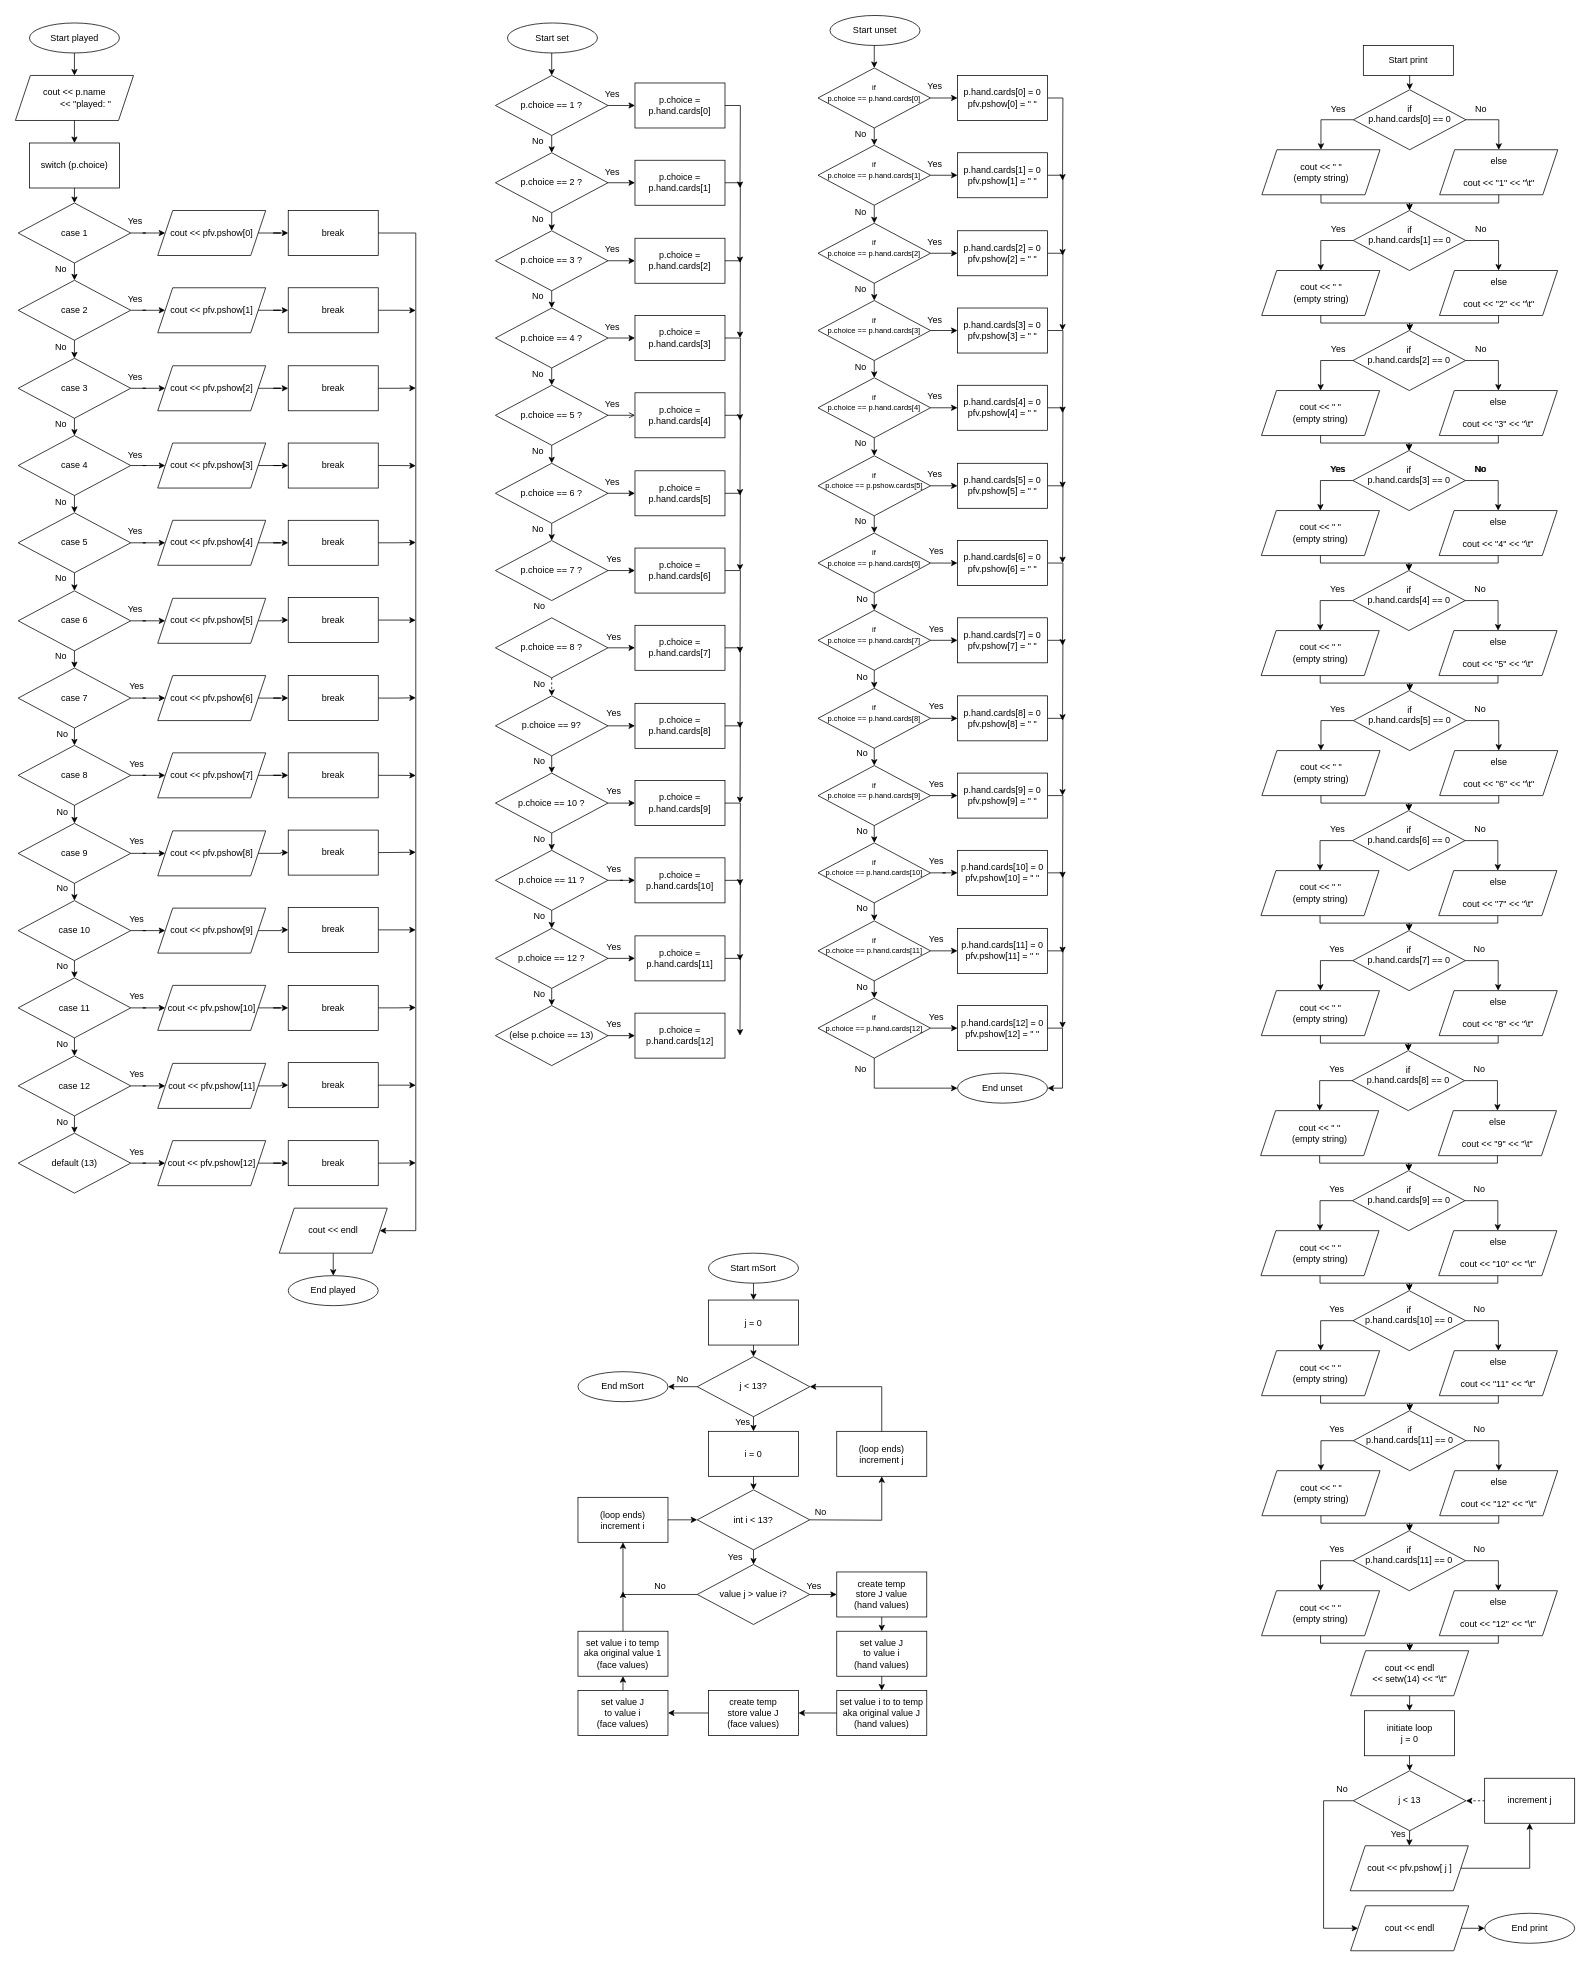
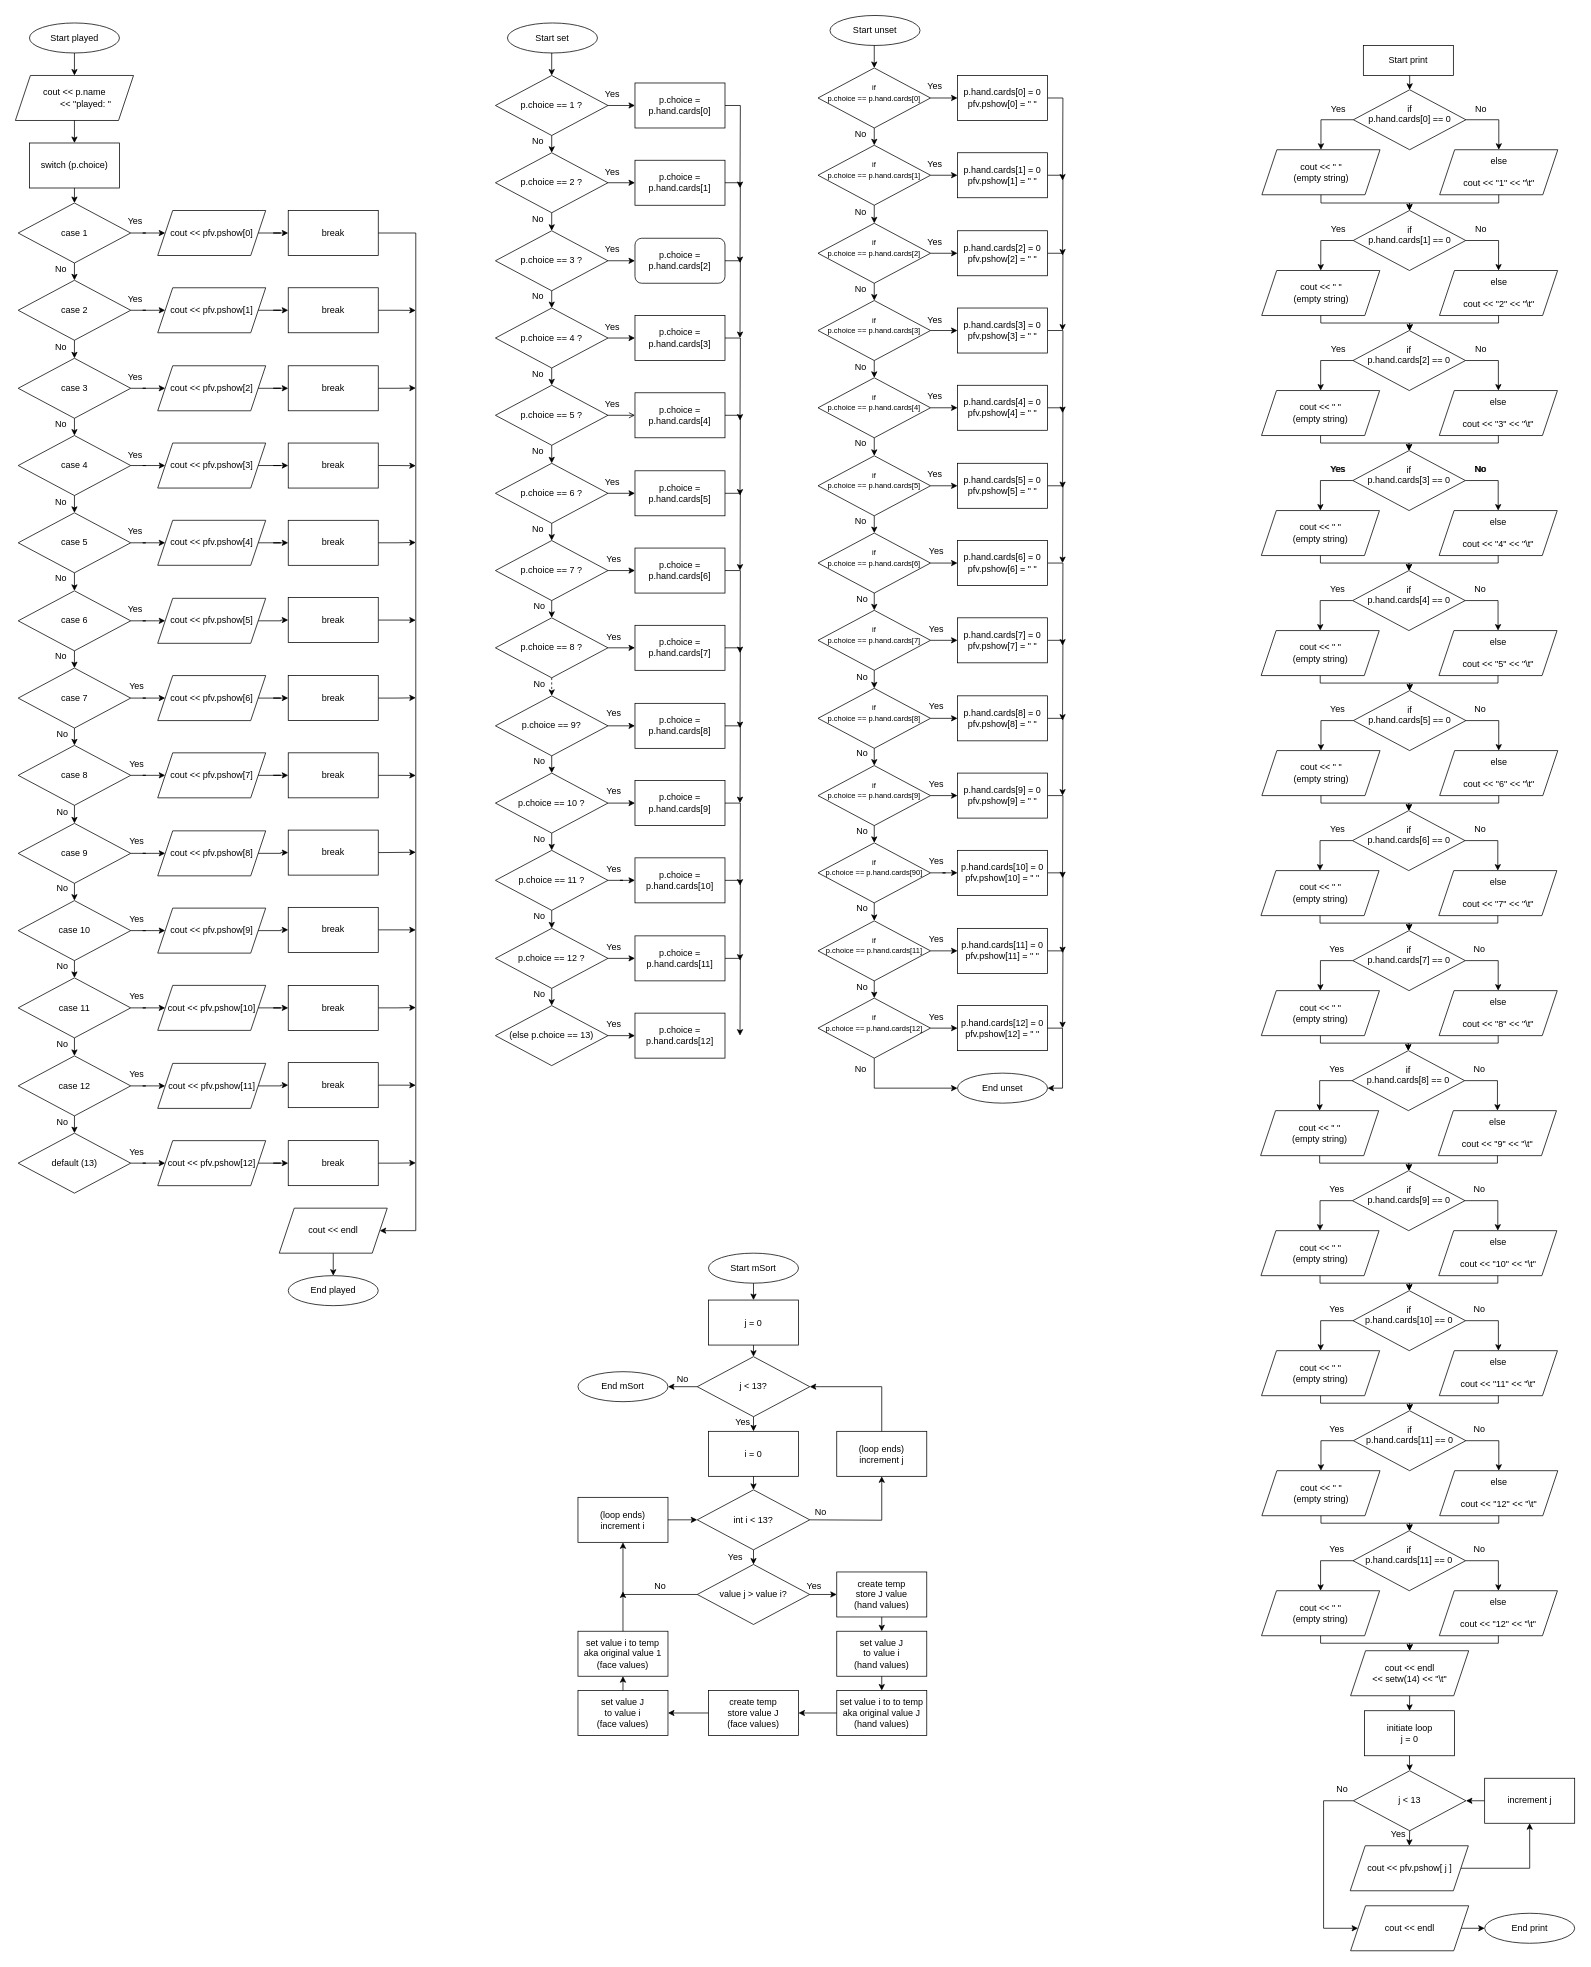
- <mxCell id="287" value="p.choice = p.hand.cards[2]" style="rounded=0;whiteSpace=wrap;html=1;" vertex="1" parent="274"><mxGeometry x="186" y="287" width="120" height="60" as="geometry" /></mxCell>
+ <mxCell id="287" value="p.choice = p.hand.cards[2]" style="whiteSpace=wrap;html=1;rounded=1;" vertex="1" parent="274"><mxGeometry x="186" y="287" width="120" height="60" as="geometry" /></mxCell>
- <mxCell id="204" value="&lt;font style=&quot;font-size: 10px;&quot;&gt;if &lt;br&gt;p.choice == p.pshow.cards[5]&lt;br&gt;&amp;nbsp;&lt;br&gt;&lt;/font&gt;" style="rhombus;whiteSpace=wrap;html=1;" vertex="1" parent="179"><mxGeometry y="587" width="150" height="80" as="geometry" /></mxCell>
+ <mxCell id="204" value="&lt;font style=&quot;font-size: 10px;&quot;&gt;if &lt;br&gt;p.choice == p.hand.cards[5]&lt;br&gt;&amp;nbsp;&lt;br&gt;&lt;/font&gt;" style="rhombus;whiteSpace=wrap;html=1;" vertex="1" parent="179"><mxGeometry y="587" width="150" height="80" as="geometry" /></mxCell>
+ <mxCell id="310" style="edgeStyle=orthogonalEdgeStyle;rounded=0;orthogonalLoop=1;jettySize=auto;html=1;exitX=0.5;exitY=1;exitDx=0;exitDy=0;entryX=0.5;entryY=0;entryDx=0;entryDy=0;" edge="1" parent="274" source="304" target="309"><mxGeometry relative="1" as="geometry" /></mxCell>
- <mxCell id="229" value="&lt;font style=&quot;font-size: 10px;&quot;&gt;if &lt;br&gt;p.choice == p.hand.cards[10]&lt;br&gt;&amp;nbsp;&lt;br&gt;&lt;/font&gt;" style="rhombus;whiteSpace=wrap;html=1;" vertex="1" parent="179"><mxGeometry y="1103" width="150" height="80" as="geometry" /></mxCell>
+ <mxCell id="229" value="&lt;font style=&quot;font-size: 10px;&quot;&gt;if &lt;br&gt;p.choice == p.hand.cards[90]&lt;br&gt;&amp;nbsp;&lt;br&gt;&lt;/font&gt;" style="rhombus;whiteSpace=wrap;html=1;" vertex="1" parent="179"><mxGeometry y="1103" width="150" height="80" as="geometry" /></mxCell>
- <mxCell id="138" style="edgeStyle=orthogonalEdgeStyle;rounded=0;orthogonalLoop=1;jettySize=auto;html=1;exitX=0;exitY=0.5;exitDx=0;exitDy=0;entryX=1;entryY=0.5;entryDx=0;entryDy=0;dashed=1;" edge="1" parent="41" source="139" target="136"><mxGeometry relative="1" as="geometry" /></mxCell>
+ <mxCell id="138" style="edgeStyle=orthogonalEdgeStyle;rounded=0;orthogonalLoop=1;jettySize=auto;html=1;exitX=0;exitY=0.5;exitDx=0;exitDy=0;entryX=1;entryY=0.5;entryDx=0;entryDy=0;" edge="1" parent="41" source="139" target="136"><mxGeometry relative="1" as="geometry" /></mxCell>
